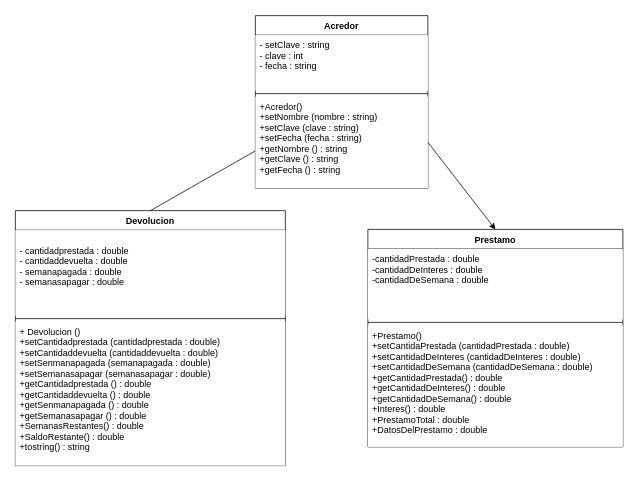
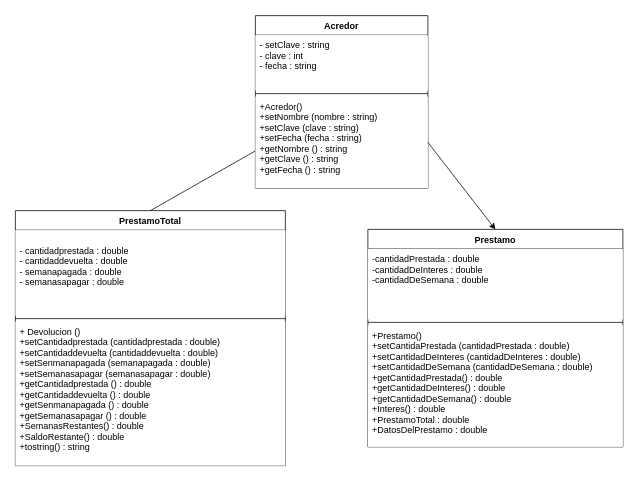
- <mxCell id="2" value="Devolucion" style="swimlane;fontStyle=1;align=center;verticalAlign=top;childLayout=stackLayout;horizontal=1;startSize=26;horizontalStack=0;resizeParent=1;resizeParentMax=0;resizeLast=0;collapsible=1;marginBottom=0;" parent="1" vertex="1"><mxGeometry x="20" y="280" width="360" height="340" as="geometry" /></mxCell>
+ <mxCell id="2" value="PrestamoTotal" style="swimlane;fontStyle=1;align=center;verticalAlign=top;childLayout=stackLayout;horizontal=1;startSize=26;horizontalStack=0;resizeParent=1;resizeParentMax=0;resizeLast=0;collapsible=1;marginBottom=0;" parent="1" vertex="1"><mxGeometry x="20" y="280" width="360" height="340" as="geometry" /></mxCell>
